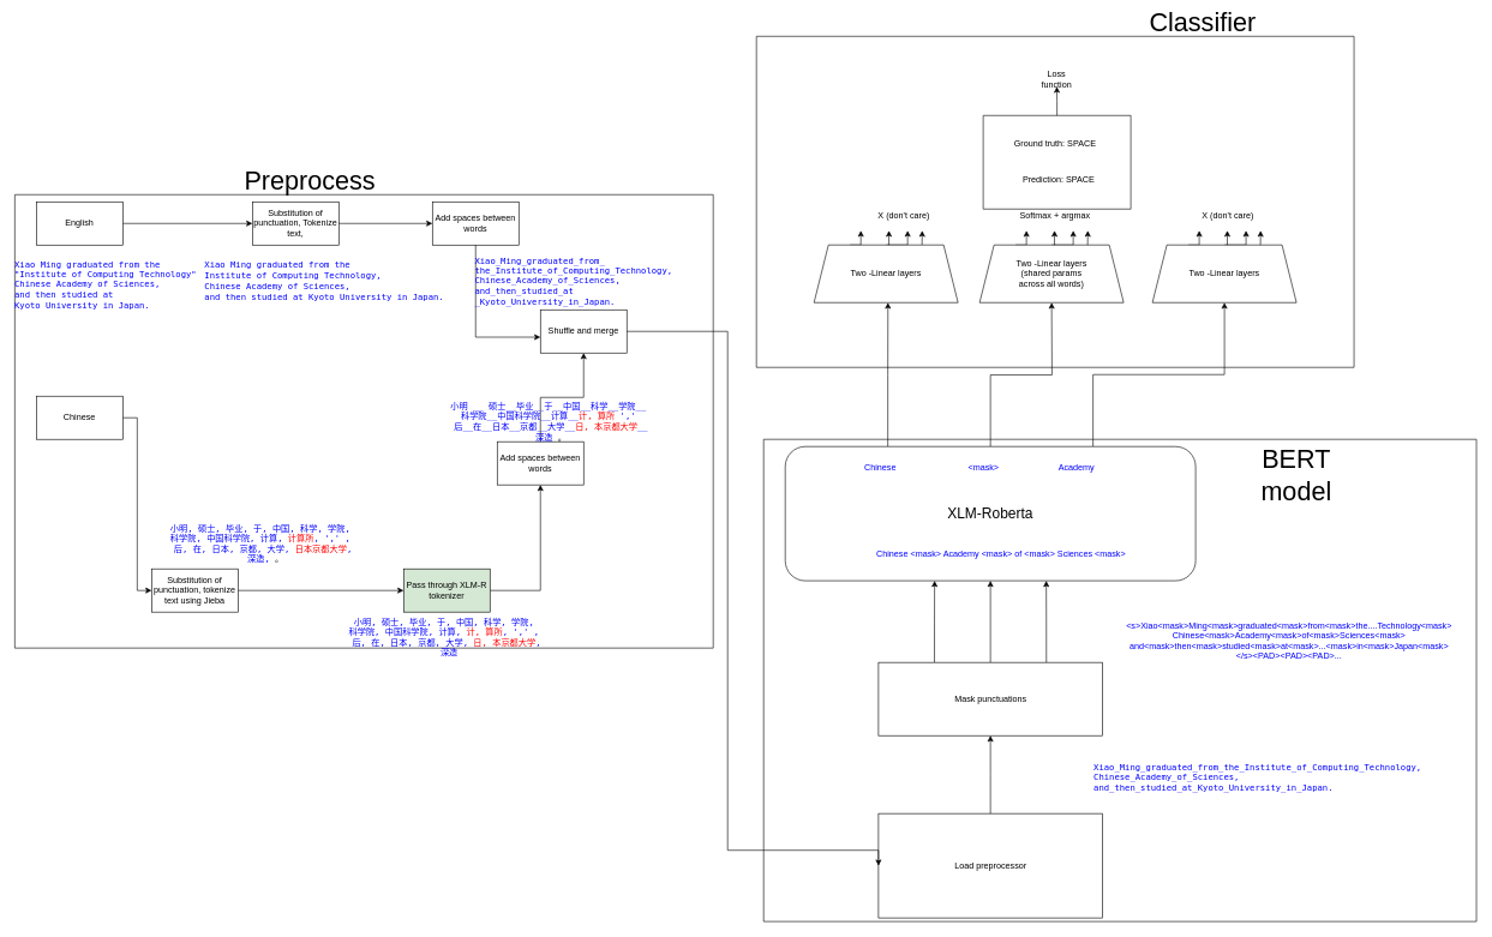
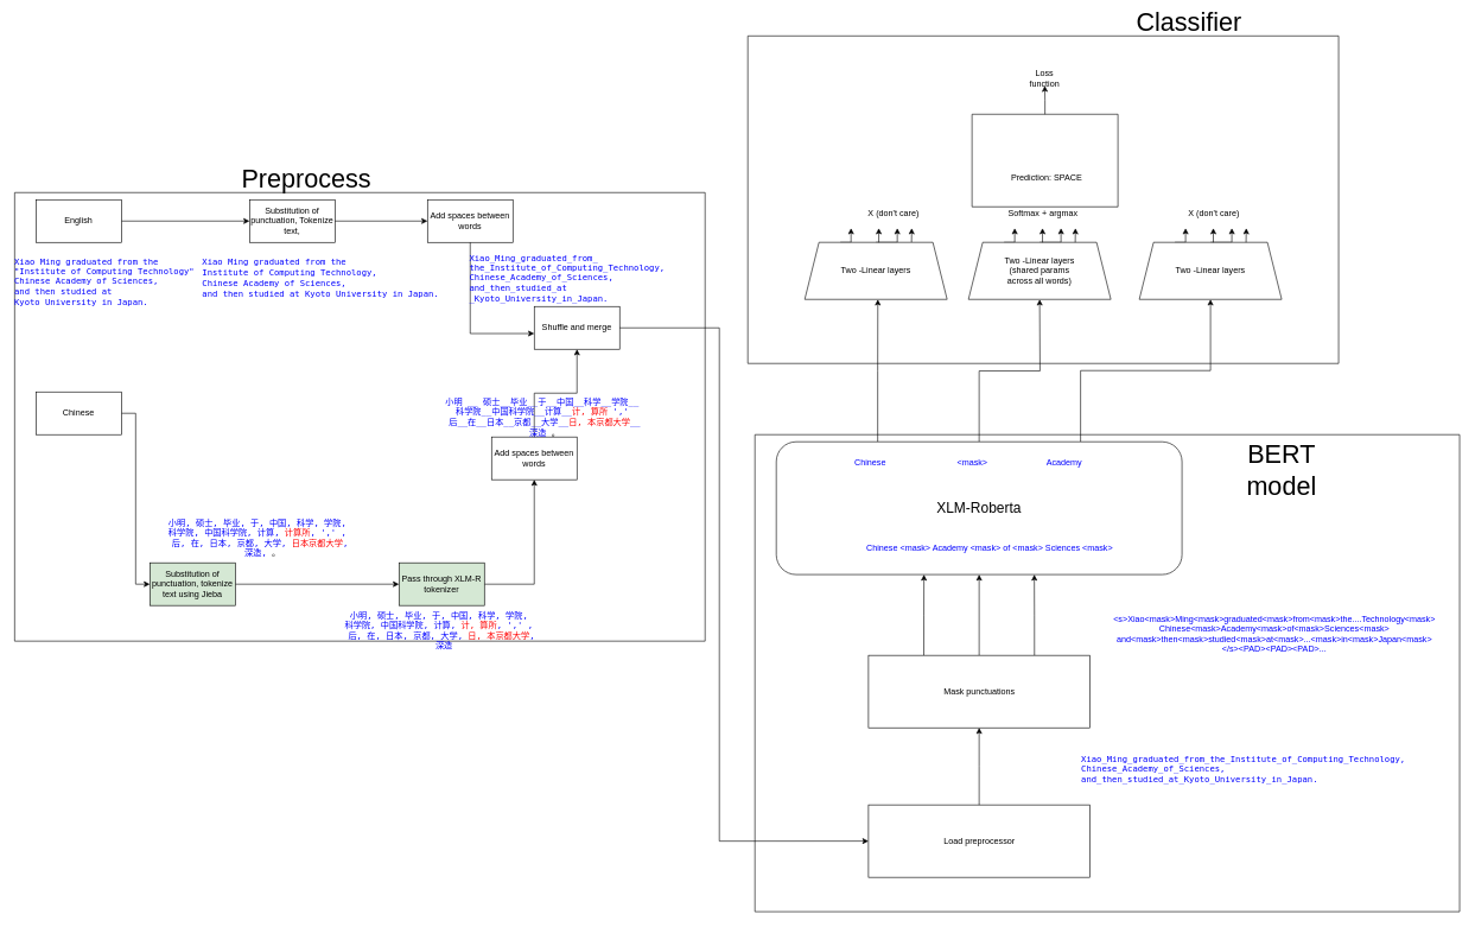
- <mxCell id="36" value="Ground truth: SPACE" style="text;html=1;strokeColor=none;fillColor=none;align=center;verticalAlign=middle;whiteSpace=wrap;rounded=0;" vertex="1" parent="1"><mxGeometry x="1380" y="190" width="170" height="20" as="geometry" /></mxCell>
- <mxCell id="8" value="Substitution of punctuation, tokenize text using Jieba" style="rounded=0;whiteSpace=wrap;html=1;" parent="6" vertex="1"><mxGeometry x="190" y="520" width="120" height="60" as="geometry" /></mxCell>
+ <mxCell id="8" value="Substitution of punctuation, tokenize text using Jieba" style="rounded=0;whiteSpace=wrap;html=1;fillColor=#d5e8d4;" parent="6" vertex="1"><mxGeometry x="190" y="520" width="120" height="60" as="geometry" /></mxCell>
- <mxCell id="62" value="Load preprocessor" style="rounded=0;whiteSpace=wrap;html=1;" parent="61" vertex="1"><mxGeometry x="159.545" y="520.001" width="310.909" height="145" as="geometry" /></mxCell>
+ <mxCell id="62" value="Load preprocessor" style="rounded=0;whiteSpace=wrap;html=1;" parent="61" vertex="1"><mxGeometry x="159.545" y="520.001" width="310.909" height="101.739" as="geometry" /></mxCell>
